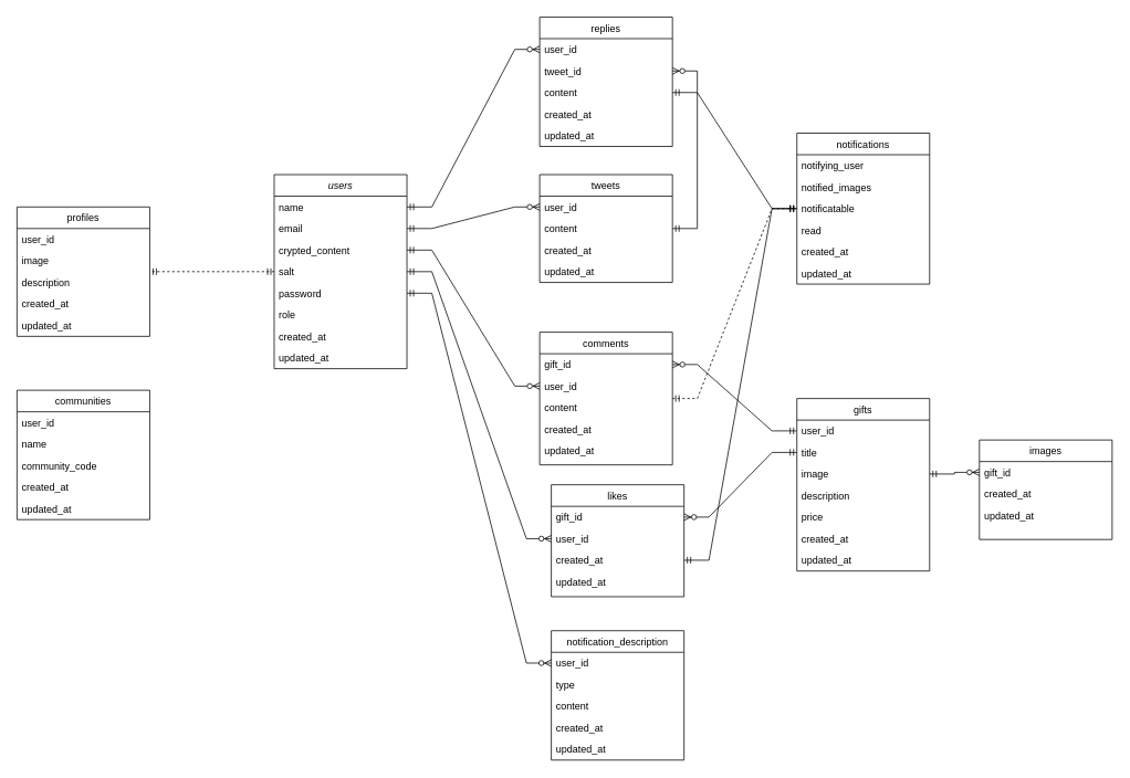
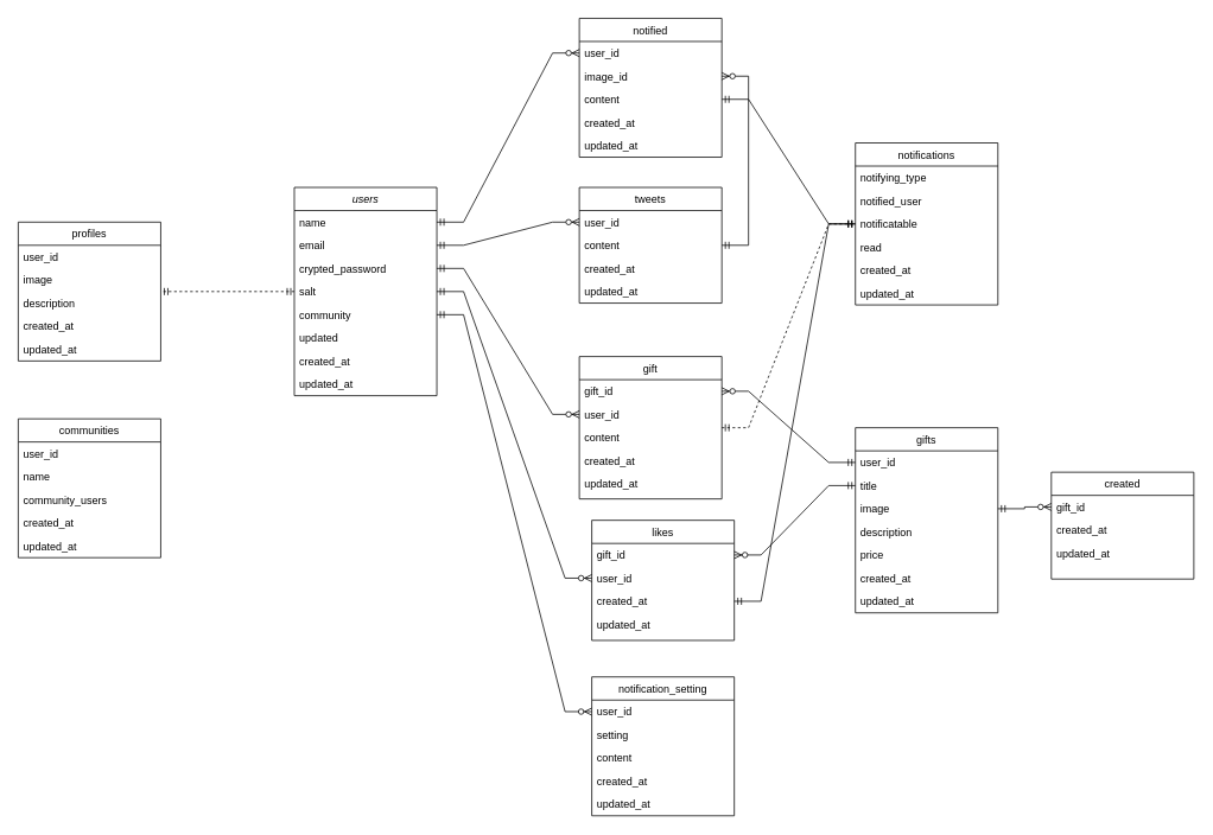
- <mxCell id="41" value="replies" style="swimlane;fontStyle=0;align=center;verticalAlign=top;childLayout=stackLayout;horizontal=1;startSize=26;horizontalStack=0;resizeParent=1;resizeLast=0;collapsible=1;marginBottom=0;rounded=0;shadow=0;strokeWidth=1;" vertex="1" parent="1"><mxGeometry x="650" y="20" width="160" height="156" as="geometry"><mxRectangle x="550" y="140" width="160" height="26" as="alternateBounds" /></mxGeometry></mxCell>
+ <mxCell id="41" value="notified" style="swimlane;fontStyle=0;align=center;verticalAlign=top;childLayout=stackLayout;horizontal=1;startSize=26;horizontalStack=0;resizeParent=1;resizeLast=0;collapsible=1;marginBottom=0;rounded=0;shadow=0;strokeWidth=1;" vertex="1" parent="1"><mxGeometry x="650" y="20" width="160" height="156" as="geometry"><mxRectangle x="550" y="140" width="160" height="26" as="alternateBounds" /></mxGeometry></mxCell>
- <mxCell id="43" value="tweet_id" style="text;align=left;verticalAlign=top;spacingLeft=4;spacingRight=4;overflow=hidden;rotatable=0;points=[[0,0.5],[1,0.5]];portConstraint=eastwest;rounded=0;shadow=0;html=0;" vertex="1" parent="41"><mxGeometry y="52" width="160" height="26" as="geometry" /></mxCell>
+ <mxCell id="43" value="image_id" style="text;align=left;verticalAlign=top;spacingLeft=4;spacingRight=4;overflow=hidden;rotatable=0;points=[[0,0.5],[1,0.5]];portConstraint=eastwest;rounded=0;shadow=0;html=0;" vertex="1" parent="41"><mxGeometry y="52" width="160" height="26" as="geometry" /></mxCell>
- <mxCell id="54" value="notifying_user" style="text;align=left;verticalAlign=top;spacingLeft=4;spacingRight=4;overflow=hidden;rotatable=0;points=[[0,0.5],[1,0.5]];portConstraint=eastwest;rounded=0;shadow=0;html=0;" vertex="1" parent="53"><mxGeometry y="26" width="160" height="26" as="geometry" /></mxCell>
+ <mxCell id="54" value="notifying_type" style="text;align=left;verticalAlign=top;spacingLeft=4;spacingRight=4;overflow=hidden;rotatable=0;points=[[0,0.5],[1,0.5]];portConstraint=eastwest;rounded=0;shadow=0;html=0;" vertex="1" parent="53"><mxGeometry y="26" width="160" height="26" as="geometry" /></mxCell>
- <mxCell id="55" value="notified_images" style="text;align=left;verticalAlign=top;spacingLeft=4;spacingRight=4;overflow=hidden;rotatable=0;points=[[0,0.5],[1,0.5]];portConstraint=eastwest;rounded=0;shadow=0;html=0;" vertex="1" parent="53"><mxGeometry y="52" width="160" height="26" as="geometry" /></mxCell>
+ <mxCell id="55" value="notified_user" style="text;align=left;verticalAlign=top;spacingLeft=4;spacingRight=4;overflow=hidden;rotatable=0;points=[[0,0.5],[1,0.5]];portConstraint=eastwest;rounded=0;shadow=0;html=0;" vertex="1" parent="53"><mxGeometry y="52" width="160" height="26" as="geometry" /></mxCell>
- <mxCell id="5" value="crypted_content" style="text;align=left;verticalAlign=top;spacingLeft=4;spacingRight=4;overflow=hidden;rotatable=0;points=[[0,0.5],[1,0.5]];portConstraint=eastwest;" parent="2" vertex="1"><mxGeometry y="78" width="160" height="26" as="geometry" /></mxCell>
+ <mxCell id="5" value="crypted_password" style="text;align=left;verticalAlign=top;spacingLeft=4;spacingRight=4;overflow=hidden;rotatable=0;points=[[0,0.5],[1,0.5]];portConstraint=eastwest;" parent="2" vertex="1"><mxGeometry y="78" width="160" height="26" as="geometry" /></mxCell>
- <mxCell id="7" value="password" style="text;align=left;verticalAlign=top;spacingLeft=4;spacingRight=4;overflow=hidden;rotatable=0;points=[[0,0.5],[1,0.5]];portConstraint=eastwest;" vertex="1" parent="2"><mxGeometry y="130" width="160" height="26" as="geometry" /></mxCell>
+ <mxCell id="7" value="community" style="text;align=left;verticalAlign=top;spacingLeft=4;spacingRight=4;overflow=hidden;rotatable=0;points=[[0,0.5],[1,0.5]];portConstraint=eastwest;" vertex="1" parent="2"><mxGeometry y="130" width="160" height="26" as="geometry" /></mxCell>
- <mxCell id="8" value="role" style="text;align=left;verticalAlign=top;spacingLeft=4;spacingRight=4;overflow=hidden;rotatable=0;points=[[0,0.5],[1,0.5]];portConstraint=eastwest;" vertex="1" parent="2"><mxGeometry y="156" width="160" height="26" as="geometry" /></mxCell>
+ <mxCell id="8" value="updated" style="text;align=left;verticalAlign=top;spacingLeft=4;spacingRight=4;overflow=hidden;rotatable=0;points=[[0,0.5],[1,0.5]];portConstraint=eastwest;" vertex="1" parent="2"><mxGeometry y="156" width="160" height="26" as="geometry" /></mxCell>
- <mxCell id="26" value="comments" style="swimlane;fontStyle=0;align=center;verticalAlign=top;childLayout=stackLayout;horizontal=1;startSize=26;horizontalStack=0;resizeParent=1;resizeLast=0;collapsible=1;marginBottom=0;rounded=0;shadow=0;strokeWidth=1;" vertex="1" parent="1"><mxGeometry x="650" y="400" width="160" height="160" as="geometry"><mxRectangle x="550" y="140" width="160" height="26" as="alternateBounds" /></mxGeometry></mxCell>
+ <mxCell id="26" value="gift" style="swimlane;fontStyle=0;align=center;verticalAlign=top;childLayout=stackLayout;horizontal=1;startSize=26;horizontalStack=0;resizeParent=1;resizeLast=0;collapsible=1;marginBottom=0;rounded=0;shadow=0;strokeWidth=1;" vertex="1" parent="1"><mxGeometry x="650" y="400" width="160" height="160" as="geometry"><mxRectangle x="550" y="140" width="160" height="26" as="alternateBounds" /></mxGeometry></mxCell>
- <mxCell id="32" value="images" style="swimlane;fontStyle=0;align=center;verticalAlign=top;childLayout=stackLayout;horizontal=1;startSize=26;horizontalStack=0;resizeParent=1;resizeLast=0;collapsible=1;marginBottom=0;rounded=0;shadow=0;strokeWidth=1;" vertex="1" parent="1"><mxGeometry x="1180" y="530" width="160" height="120" as="geometry"><mxRectangle x="550" y="140" width="160" height="26" as="alternateBounds" /></mxGeometry></mxCell>
+ <mxCell id="32" value="created" style="swimlane;fontStyle=0;align=center;verticalAlign=top;childLayout=stackLayout;horizontal=1;startSize=26;horizontalStack=0;resizeParent=1;resizeLast=0;collapsible=1;marginBottom=0;rounded=0;shadow=0;strokeWidth=1;" vertex="1" parent="1"><mxGeometry x="1180" y="530" width="160" height="120" as="geometry"><mxRectangle x="550" y="140" width="160" height="26" as="alternateBounds" /></mxGeometry></mxCell>
- <mxCell id="50" value="community_code" style="text;align=left;verticalAlign=top;spacingLeft=4;spacingRight=4;overflow=hidden;rotatable=0;points=[[0,0.5],[1,0.5]];portConstraint=eastwest;rounded=0;shadow=0;html=0;" vertex="1" parent="47"><mxGeometry y="78" width="160" height="26" as="geometry" /></mxCell>
+ <mxCell id="50" value="community_users" style="text;align=left;verticalAlign=top;spacingLeft=4;spacingRight=4;overflow=hidden;rotatable=0;points=[[0,0.5],[1,0.5]];portConstraint=eastwest;rounded=0;shadow=0;html=0;" vertex="1" parent="47"><mxGeometry y="78" width="160" height="26" as="geometry" /></mxCell>
- <mxCell id="60" value="notification_description" style="swimlane;fontStyle=0;align=center;verticalAlign=top;childLayout=stackLayout;horizontal=1;startSize=26;horizontalStack=0;resizeParent=1;resizeLast=0;collapsible=1;marginBottom=0;rounded=0;shadow=0;strokeWidth=1;" vertex="1" parent="1"><mxGeometry x="664" y="760" width="160" height="156" as="geometry"><mxRectangle x="550" y="140" width="160" height="26" as="alternateBounds" /></mxGeometry></mxCell>
+ <mxCell id="60" value="notification_setting" style="swimlane;fontStyle=0;align=center;verticalAlign=top;childLayout=stackLayout;horizontal=1;startSize=26;horizontalStack=0;resizeParent=1;resizeLast=0;collapsible=1;marginBottom=0;rounded=0;shadow=0;strokeWidth=1;" vertex="1" parent="1"><mxGeometry x="664" y="760" width="160" height="156" as="geometry"><mxRectangle x="550" y="140" width="160" height="26" as="alternateBounds" /></mxGeometry></mxCell>
- <mxCell id="62" value="type" style="text;align=left;verticalAlign=top;spacingLeft=4;spacingRight=4;overflow=hidden;rotatable=0;points=[[0,0.5],[1,0.5]];portConstraint=eastwest;rounded=0;shadow=0;html=0;" vertex="1" parent="60"><mxGeometry y="52" width="160" height="26" as="geometry" /></mxCell>
+ <mxCell id="62" value="setting" style="text;align=left;verticalAlign=top;spacingLeft=4;spacingRight=4;overflow=hidden;rotatable=0;points=[[0,0.5],[1,0.5]];portConstraint=eastwest;rounded=0;shadow=0;html=0;" vertex="1" parent="60"><mxGeometry y="52" width="160" height="26" as="geometry" /></mxCell>
